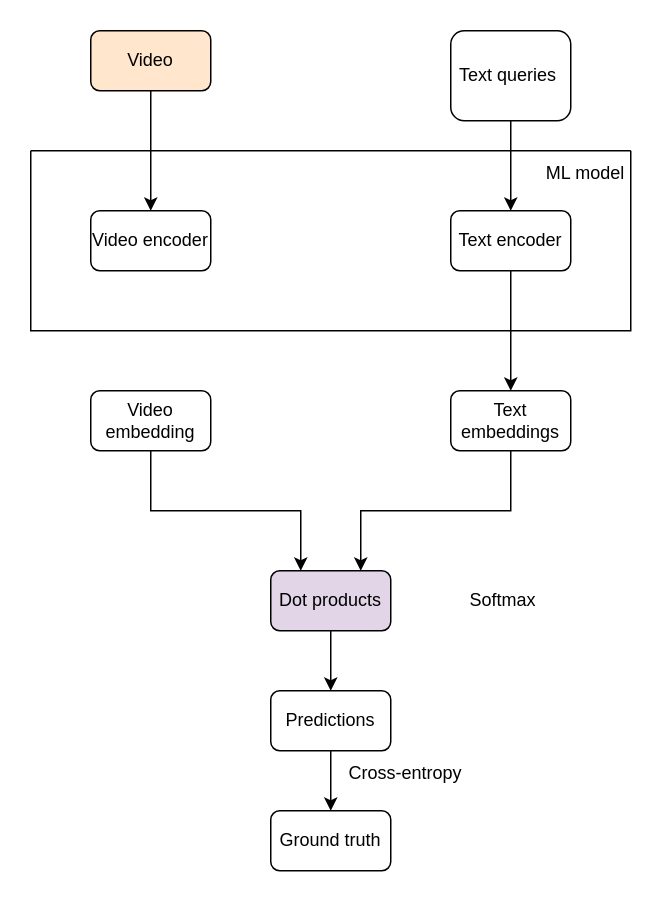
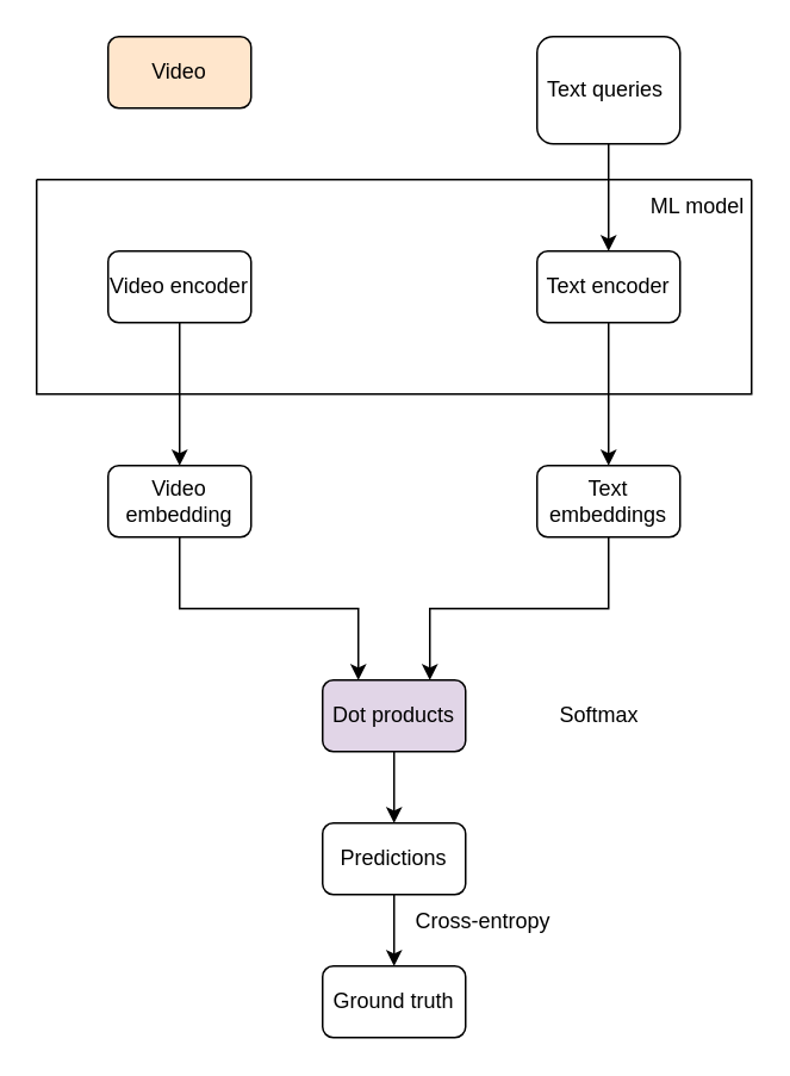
- <mxCell id="2" style="edgeStyle=orthogonalEdgeStyle;rounded=0;orthogonalLoop=1;jettySize=auto;html=1;exitX=0.5;exitY=1;exitDx=0;exitDy=0;entryX=0.5;entryY=0;entryDx=0;entryDy=0;" parent="1" source="3" target="7" edge="1"><mxGeometry relative="1" as="geometry" /></mxCell>
+ <mxCell id="19" style="edgeStyle=orthogonalEdgeStyle;rounded=0;orthogonalLoop=1;jettySize=auto;html=1;exitX=0.5;exitY=1;exitDx=0;exitDy=0;entryX=0.5;entryY=0;entryDx=0;entryDy=0;" parent="1" source="7" target="11" edge="1"><mxGeometry relative="1" as="geometry" /></mxCell>
